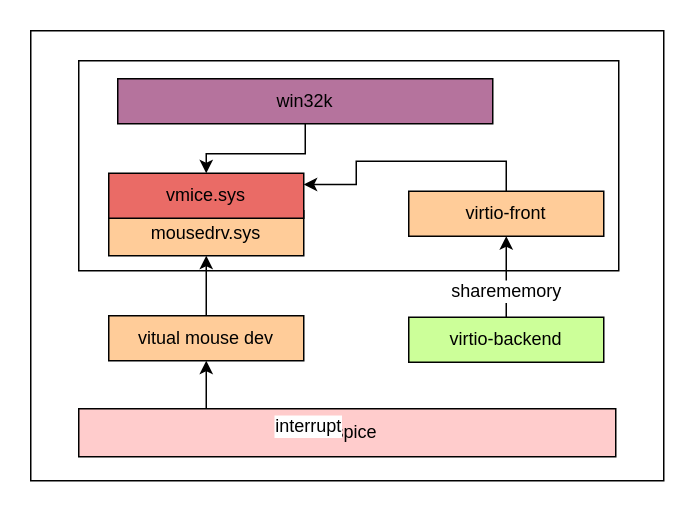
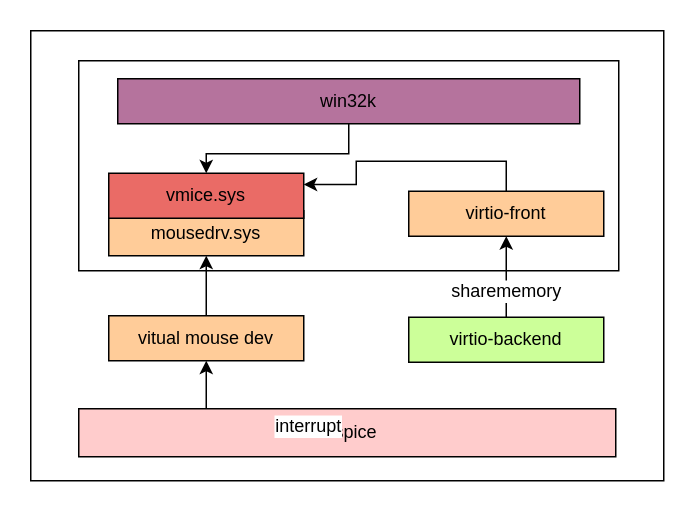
- <mxCell id="15" value="win32k" style="rounded=0;whiteSpace=wrap;html=1;fillColor=#B5739D;" parent="1" vertex="1"><mxGeometry x="78" y="52" width="250" height="30" as="geometry" /></mxCell>
+ <mxCell id="15" value="win32k" style="rounded=0;whiteSpace=wrap;html=1;fillColor=#B5739D;" parent="1" vertex="1"><mxGeometry x="78" y="52" width="308" height="30" as="geometry" /></mxCell>
